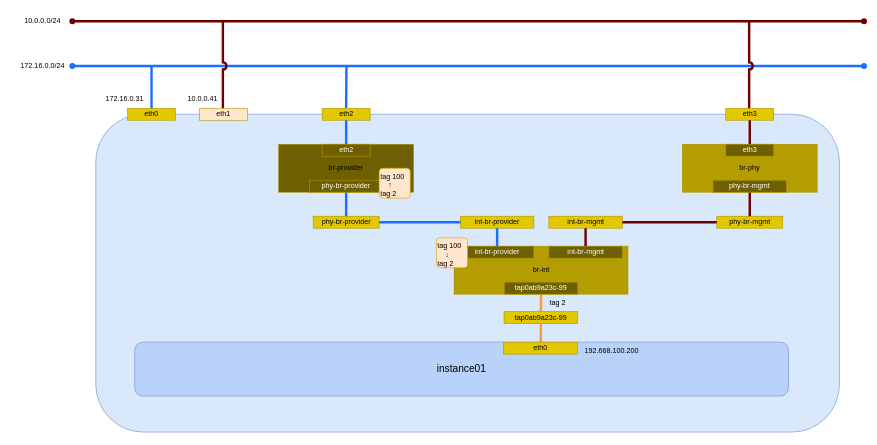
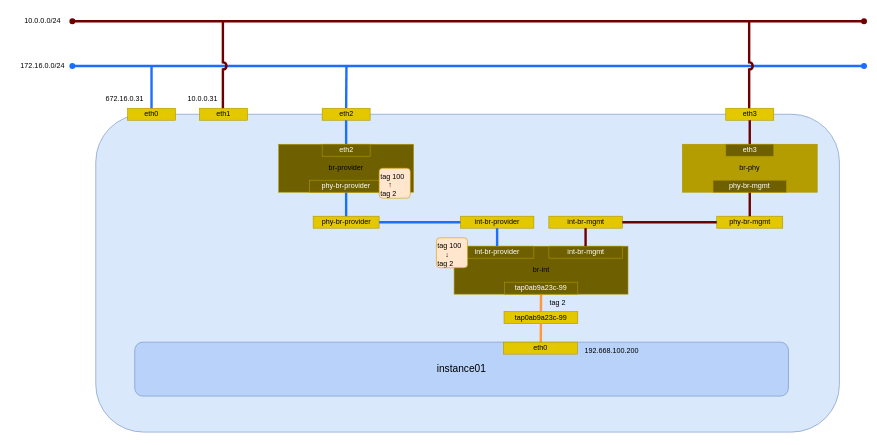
- <mxCell id="14" value="172.16.0.31" style="text;html=1;align=center;verticalAlign=middle;resizable=0;points=[];autosize=1;strokeColor=none;fillColor=none;" parent="10" vertex="1"><mxGeometry x="162" y="150" width="90" height="30" as="geometry" /></mxCell>
+ <mxCell id="14" value="672.16.0.31" style="text;html=1;align=center;verticalAlign=middle;resizable=0;points=[];autosize=1;strokeColor=none;fillColor=none;" parent="10" vertex="1"><mxGeometry x="162" y="150" width="90" height="30" as="geometry" /></mxCell>
- <mxCell id="17" value="10.0.0.41" style="text;html=1;align=center;verticalAlign=middle;resizable=0;points=[];autosize=1;strokeColor=none;fillColor=none;" parent="10" vertex="1"><mxGeometry x="302" y="150" width="70" height="30" as="geometry" /></mxCell>
+ <mxCell id="17" value="10.0.0.31" style="text;html=1;align=center;verticalAlign=middle;resizable=0;points=[];autosize=1;strokeColor=none;fillColor=none;" parent="10" vertex="1"><mxGeometry x="302" y="150" width="70" height="30" as="geometry" /></mxCell>
- <mxCell id="12" value="eth1" style="rounded=0;whiteSpace=wrap;html=1;fillColor=#ffe6cc;fontColor=#000000;strokeColor=#B09500;" parent="10" vertex="1"><mxGeometry x="332" y="180" width="80" height="20" as="geometry" /></mxCell>
+ <mxCell id="12" value="eth1" style="rounded=0;whiteSpace=wrap;html=1;fillColor=#e3c800;fontColor=#000000;strokeColor=#B09500;" parent="10" vertex="1"><mxGeometry x="332" y="180" width="80" height="20" as="geometry" /></mxCell>
- <mxCell id="30" value="br-int" style="rounded=0;whiteSpace=wrap;html=1;fillColor=#B39D00;fontColor=#000000;strokeColor=#B09500;" parent="10" vertex="1"><mxGeometry x="756.5" y="410" width="290" height="80" as="geometry" /></mxCell>
+ <mxCell id="30" value="br-int" style="rounded=0;whiteSpace=wrap;html=1;fillColor=#6e6000;fontColor=#000000;strokeColor=#B09500;" parent="10" vertex="1"><mxGeometry x="756.5" y="410" width="290" height="80" as="geometry" /></mxCell>
